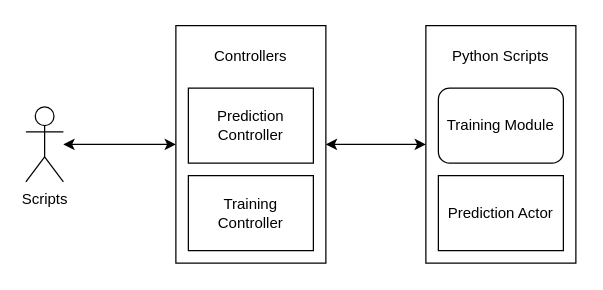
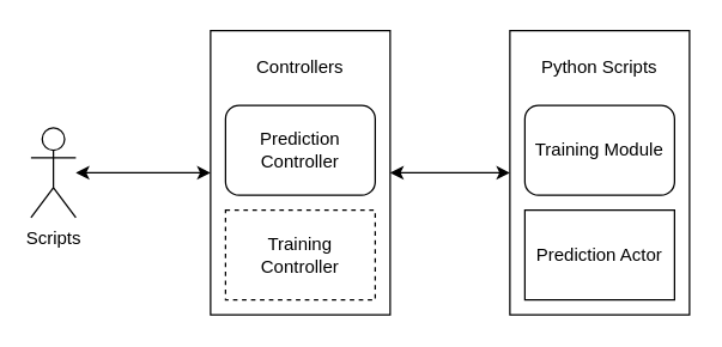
- <mxCell id="11" value="Prediction Controller" style="rounded=0;whiteSpace=wrap;html=1;" vertex="1" parent="8"><mxGeometry x="10" y="50" width="100" height="60" as="geometry" /></mxCell>
+ <mxCell id="11" value="Prediction Controller" style="whiteSpace=wrap;html=1;rounded=1;" vertex="1" parent="8"><mxGeometry x="10" y="50" width="100" height="60" as="geometry" /></mxCell>
- <mxCell id="10" value="Training Controller" style="rounded=0;whiteSpace=wrap;html=1;" vertex="1" parent="8"><mxGeometry x="10" y="120" width="100" height="60" as="geometry" /></mxCell>
+ <mxCell id="10" value="Training Controller" style="rounded=0;whiteSpace=wrap;html=1;dashed=1;" vertex="1" parent="8"><mxGeometry x="10" y="120" width="100" height="60" as="geometry" /></mxCell>
